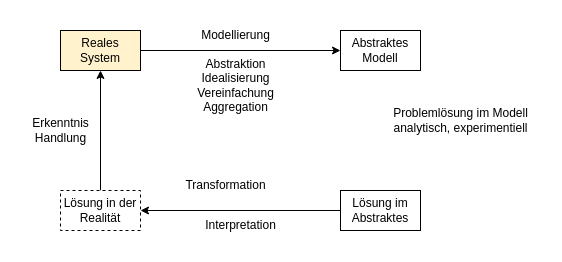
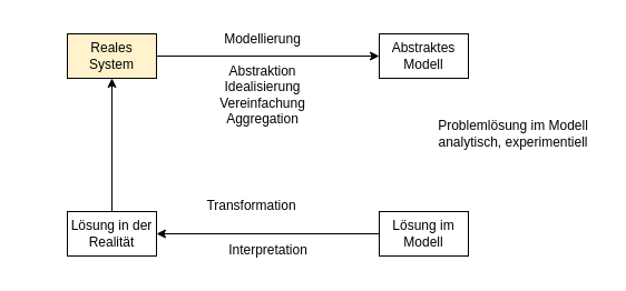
- <mxCell id="14" value="Erkenntnis&lt;br&gt;Handlung" style="text;html=1;align=center;verticalAlign=middle;resizable=0;points=[];autosize=1;strokeColor=none;fillColor=none;" vertex="1" parent="1"><mxGeometry y="110" width="80" height="40" as="geometry" x="20" /></mxCell>
- <mxCell id="8" value="Lösung in der Realität" style="rounded=0;whiteSpace=wrap;html=1;dashed=1;" vertex="1" parent="1"><mxGeometry x="60" y="190" width="80" height="40" as="geometry" /></mxCell>
+ <mxCell id="8" value="Lösung in der Realität" style="rounded=0;whiteSpace=wrap;html=1;" vertex="1" parent="1"><mxGeometry x="60" y="190" width="80" height="40" as="geometry" /></mxCell>
- <mxCell id="6" value="Lösung im Abstraktes" style="rounded=0;whiteSpace=wrap;html=1;" vertex="1" parent="1"><mxGeometry x="340" y="190" width="80" height="40" as="geometry" /></mxCell>
+ <mxCell id="6" value="Lösung im Modell" style="rounded=0;whiteSpace=wrap;html=1;" vertex="1" parent="1"><mxGeometry x="340" y="190" width="80" height="40" as="geometry" /></mxCell>
